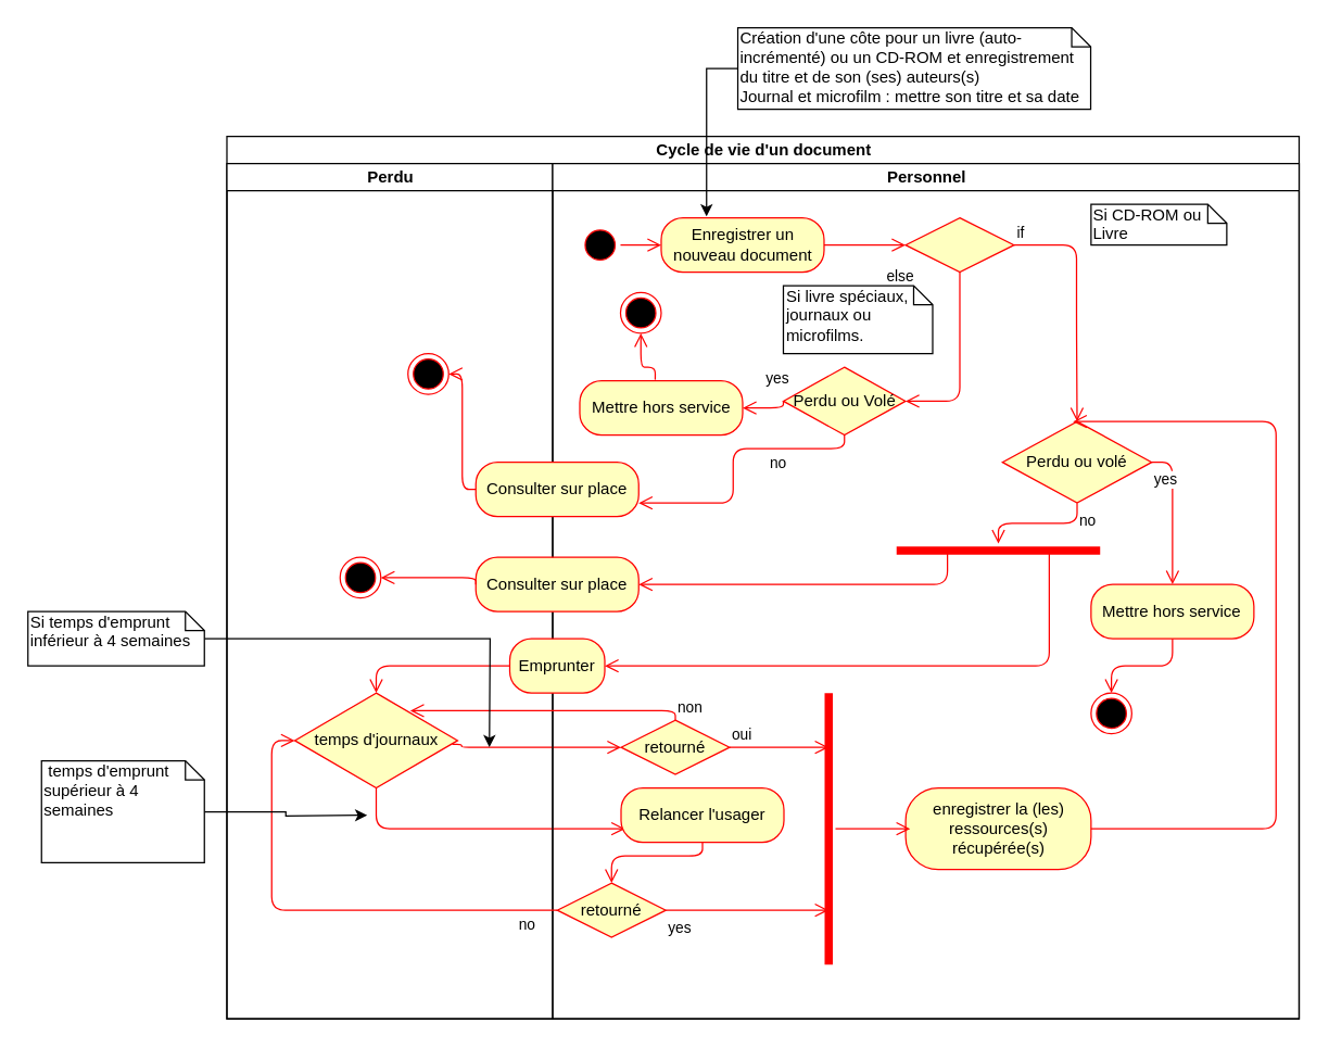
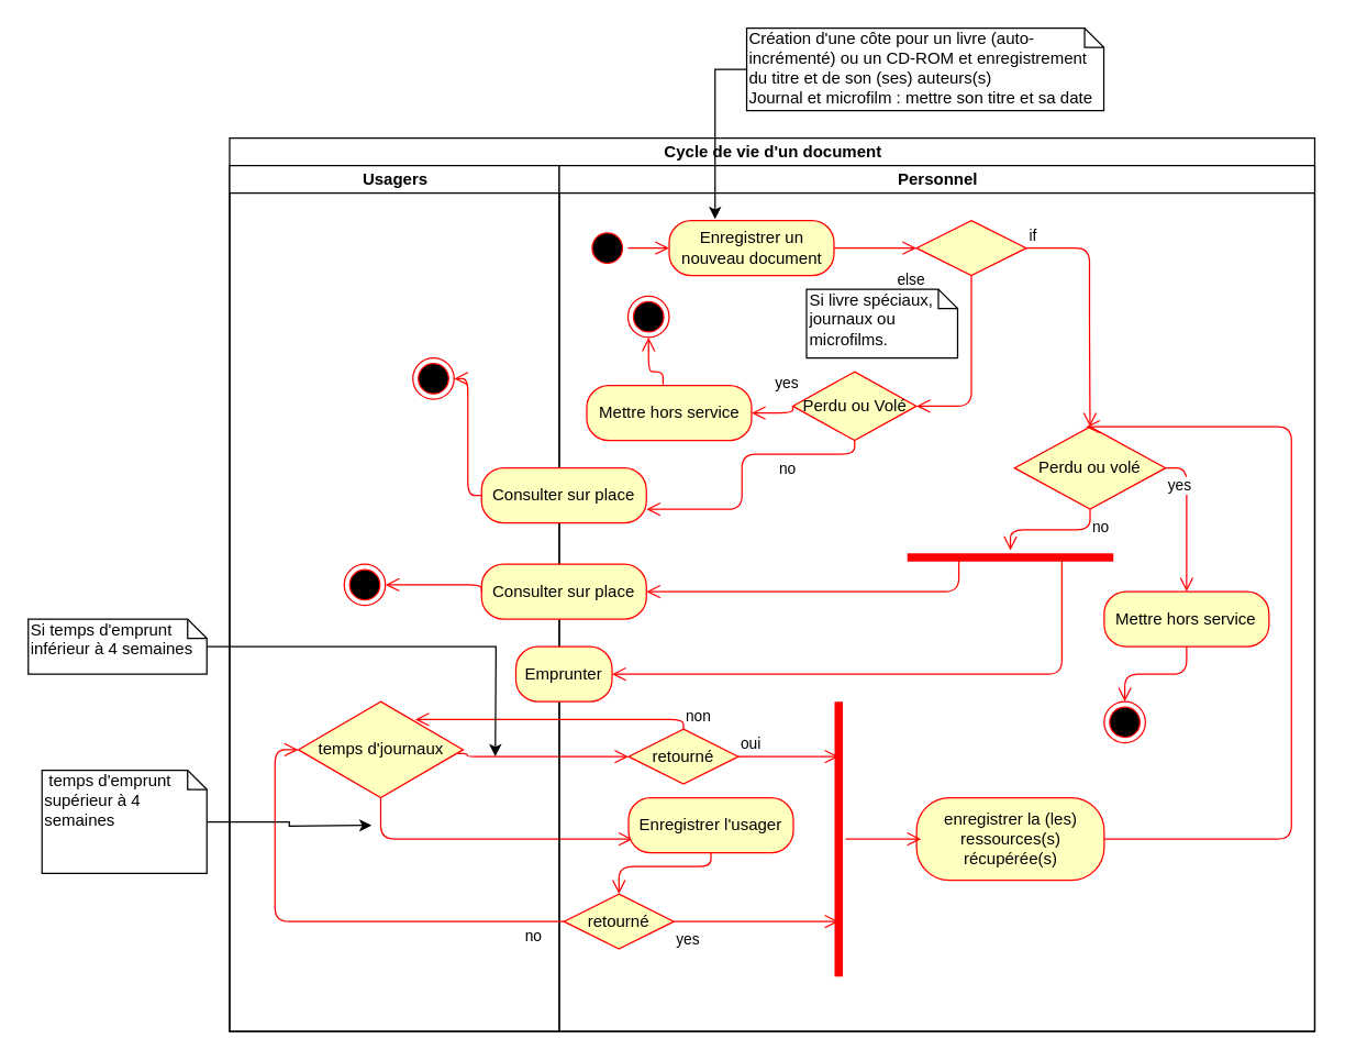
- <mxCell id="4" value="Perdu" style="swimlane;html=1;startSize=20;" vertex="1" parent="2"><mxGeometry y="20" width="240" height="630" as="geometry" /></mxCell>
+ <mxCell id="4" value="Usagers" style="swimlane;html=1;startSize=20;" vertex="1" parent="2"><mxGeometry y="20" width="240" height="630" as="geometry" /></mxCell>
- <mxCell id="21" value="Si CD-ROM ou Livre" style="shape=note;whiteSpace=wrap;html=1;size=14;verticalAlign=top;align=left;spacingTop=-6;" vertex="1" parent="11"><mxGeometry x="396.7" y="30" width="100" height="30" as="geometry" /></mxCell>
- <mxCell id="19" value="Si livre spéciaux, journaux ou microfilms." style="shape=note;whiteSpace=wrap;html=1;size=14;verticalAlign=top;align=left;spacingTop=-6;" vertex="1" parent="11"><mxGeometry x="170" y="90" width="110" height="50" as="geometry" /></mxCell>
+ <mxCell id="19" value="Si livre spéciaux, journaux ou microfilms." style="shape=note;whiteSpace=wrap;html=1;size=14;verticalAlign=top;align=left;spacingTop=-6;" vertex="1" parent="11"><mxGeometry x="180" y="90" width="110" height="50" as="geometry" /></mxCell>
- <mxCell id="9" value="" style="edgeStyle=orthogonalEdgeStyle;html=1;verticalAlign=bottom;endArrow=open;endSize=8;strokeColor=#ff0000;exitX=0;exitY=0.5;exitDx=0;exitDy=0;entryX=0.5;entryY=0;entryDx=0;entryDy=0;" edge="1" source="35" parent="2" target="7"><mxGeometry relative="1" as="geometry"><mxPoint x="163.41" y="390" as="targetPoint" /><Array as="points"><mxPoint x="110" y="390" /></Array></mxGeometry></mxCell>
- <mxCell id="36" value="Relancer l'usager" style="rounded=1;whiteSpace=wrap;html=1;arcSize=40;fontColor=#000000;fillColor=#ffffc0;strokeColor=#ff0000;" vertex="1" parent="11"><mxGeometry x="50.41" y="460" width="120" height="40" as="geometry" /></mxCell>
+ <mxCell id="36" value="Enregistrer l'usager" style="rounded=1;whiteSpace=wrap;html=1;arcSize=40;fontColor=#000000;fillColor=#ffffc0;strokeColor=#ff0000;" vertex="1" parent="11"><mxGeometry x="50.41" y="460" width="120" height="40" as="geometry" /></mxCell>
